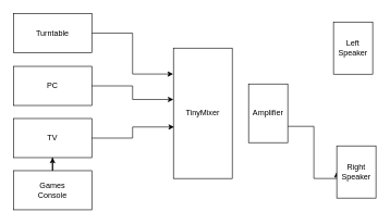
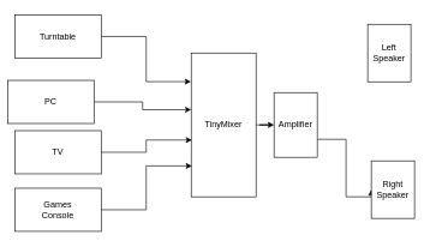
- <mxCell id="9" value="PC" style="rounded=0;whiteSpace=wrap;html=1;" vertex="1" parent="1"><mxGeometry x="20" y="101" width="120" height="60" as="geometry" /></mxCell>
+ <mxCell id="9" value="PC" style="rounded=0;whiteSpace=wrap;html=1;" vertex="1" parent="1"><mxGeometry x="10" y="111" width="120" height="60" as="geometry" /></mxCell>
+ <mxCell id="2" style="edgeStyle=orthogonalEdgeStyle;rounded=0;orthogonalLoop=1;jettySize=auto;html=1;entryX=0;entryY=0.5;entryDx=0;entryDy=0;" edge="1" parent="1" source="3" target="5"><mxGeometry relative="1" as="geometry" /></mxCell>
- <mxCell id="15" style="edgeStyle=orthogonalEdgeStyle;rounded=0;orthogonalLoop=1;jettySize=auto;html=1;" edge="1" parent="1" source="12" target="8"><mxGeometry relative="1" as="geometry" /></mxCell>
+ <mxCell id="15" style="edgeStyle=orthogonalEdgeStyle;rounded=0;orthogonalLoop=1;jettySize=auto;html=1;entryX=0.011;entryY=0.785;entryDx=0;entryDy=0;entryPerimeter=0;" edge="1" parent="1" source="12" target="3"><mxGeometry relative="1" as="geometry" /></mxCell>
